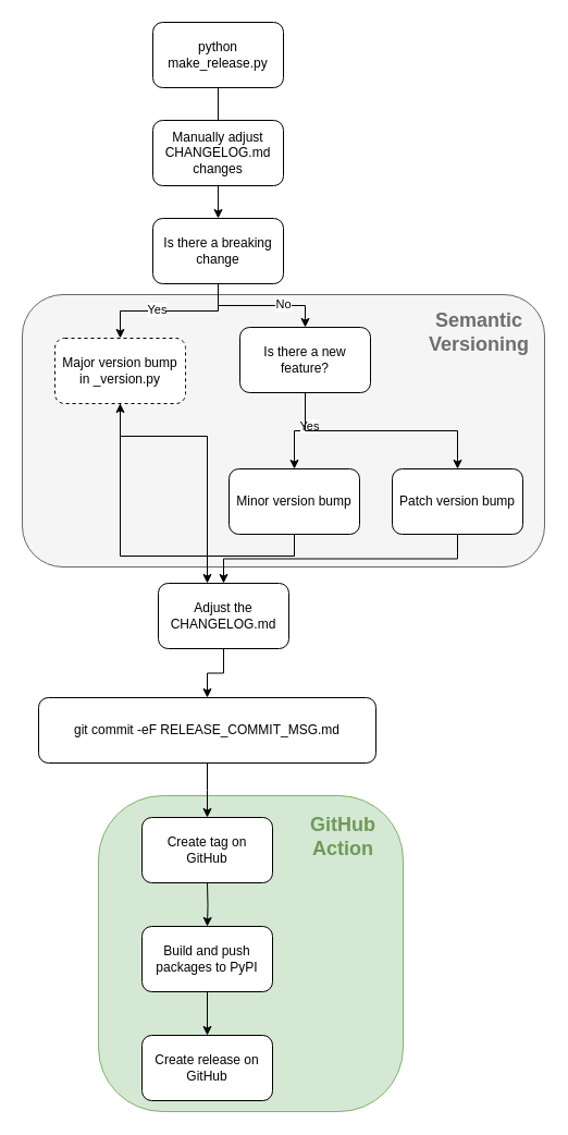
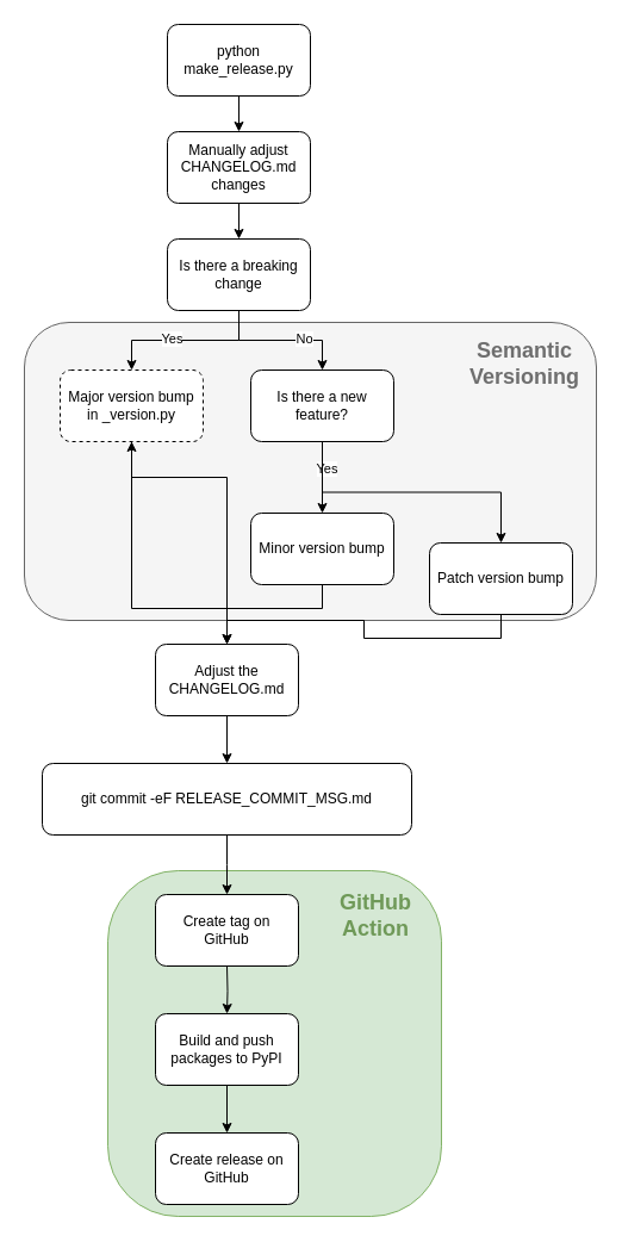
- <mxCell id="4" style="edgeStyle=orthogonalEdgeStyle;rounded=0;orthogonalLoop=1;jettySize=auto;html=1;exitX=0.5;exitY=1;exitDx=0;exitDy=0;endArrow=none;" parent="1" source="5" target="7" edge="1"><mxGeometry relative="1" as="geometry" /></mxCell>
+ <mxCell id="4" style="edgeStyle=orthogonalEdgeStyle;rounded=0;orthogonalLoop=1;jettySize=auto;html=1;exitX=0.5;exitY=1;exitDx=0;exitDy=0;" parent="1" source="5" target="7" edge="1"><mxGeometry relative="1" as="geometry" /></mxCell>
- <mxCell id="20" value="Is there a new feature?" style="rounded=1;whiteSpace=wrap;html=1;" parent="1" vertex="1"><mxGeometry x="220" y="300" width="120" height="60" as="geometry" /></mxCell>
+ <mxCell id="20" value="Is there a new feature?" style="rounded=1;whiteSpace=wrap;html=1;" parent="1" vertex="1"><mxGeometry x="210" y="310" width="120" height="60" as="geometry" /></mxCell>
- <mxCell id="24" value="Patch version bump" style="rounded=1;whiteSpace=wrap;html=1;" parent="1" vertex="1"><mxGeometry x="360" y="430" width="120" height="60" as="geometry" /></mxCell>
+ <mxCell id="24" value="Patch version bump" style="rounded=1;whiteSpace=wrap;html=1;" parent="1" vertex="1"><mxGeometry x="360" y="455" width="120" height="60" as="geometry" /></mxCell>
- <mxCell id="14" value="Adjust the CHANGELOG.md" style="rounded=1;whiteSpace=wrap;html=1;" parent="1" vertex="1"><mxGeometry x="145" y="535" width="120" height="60" as="geometry" /></mxCell>
+ <mxCell id="14" value="Adjust the CHANGELOG.md" style="rounded=1;whiteSpace=wrap;html=1;" parent="1" vertex="1"><mxGeometry x="130" y="540" width="120" height="60" as="geometry" /></mxCell>
